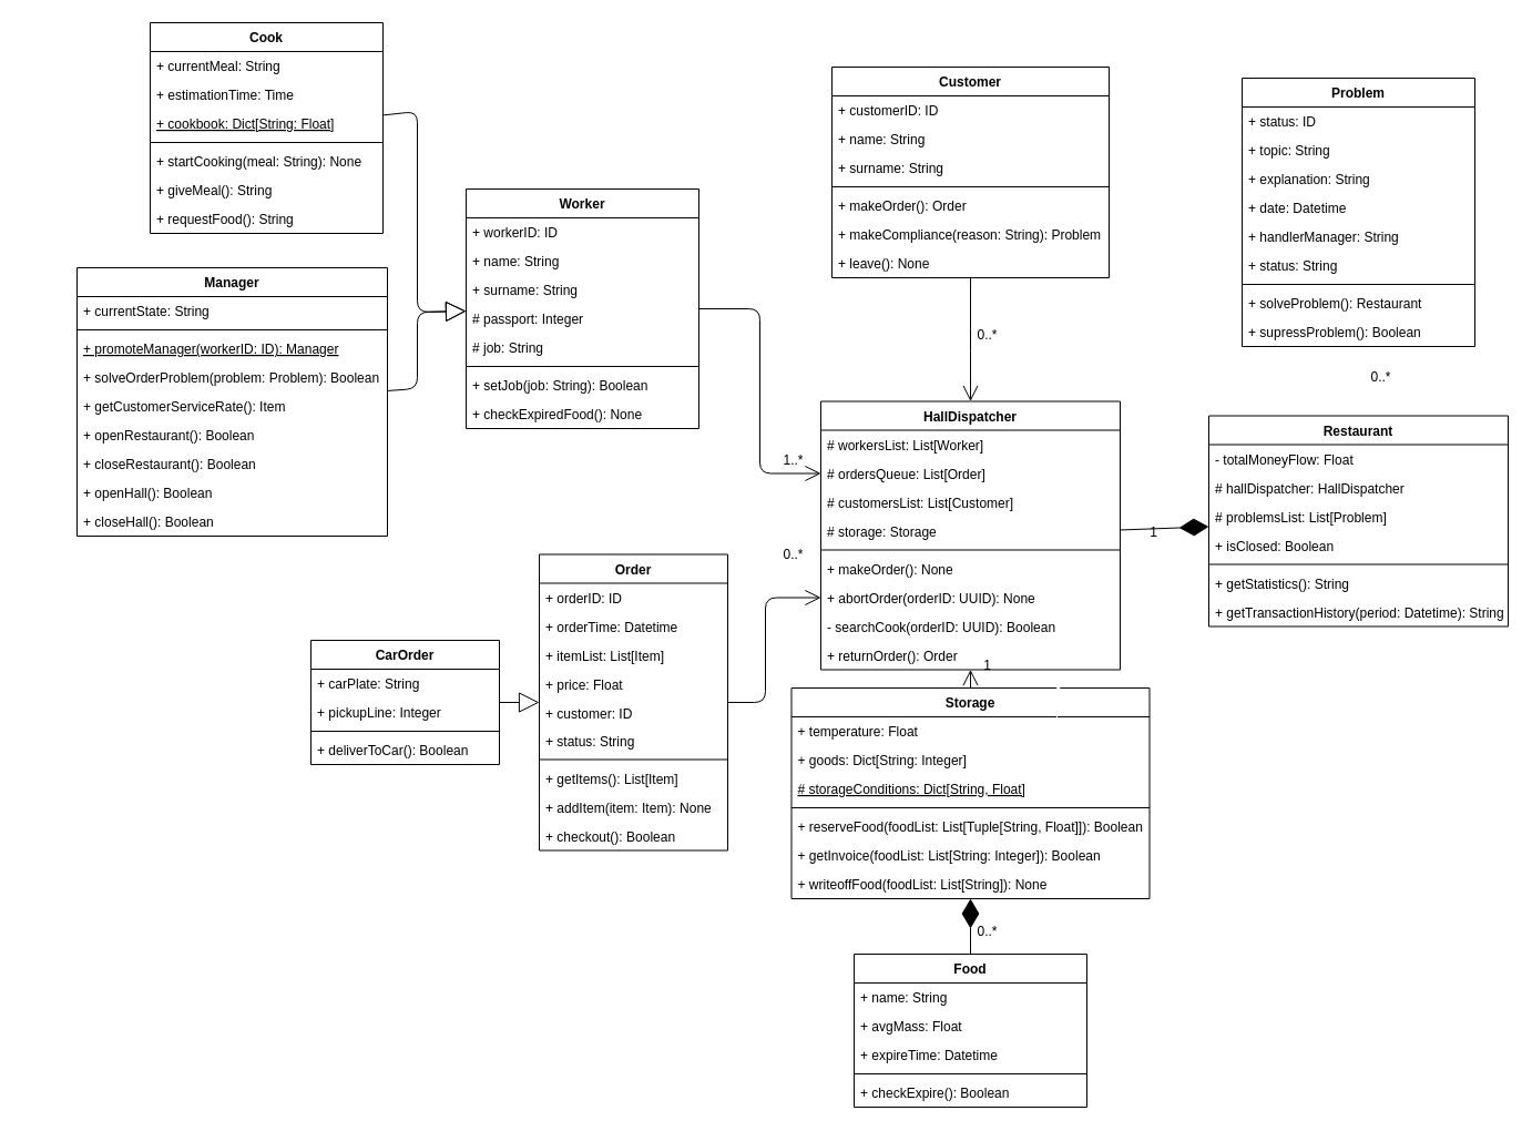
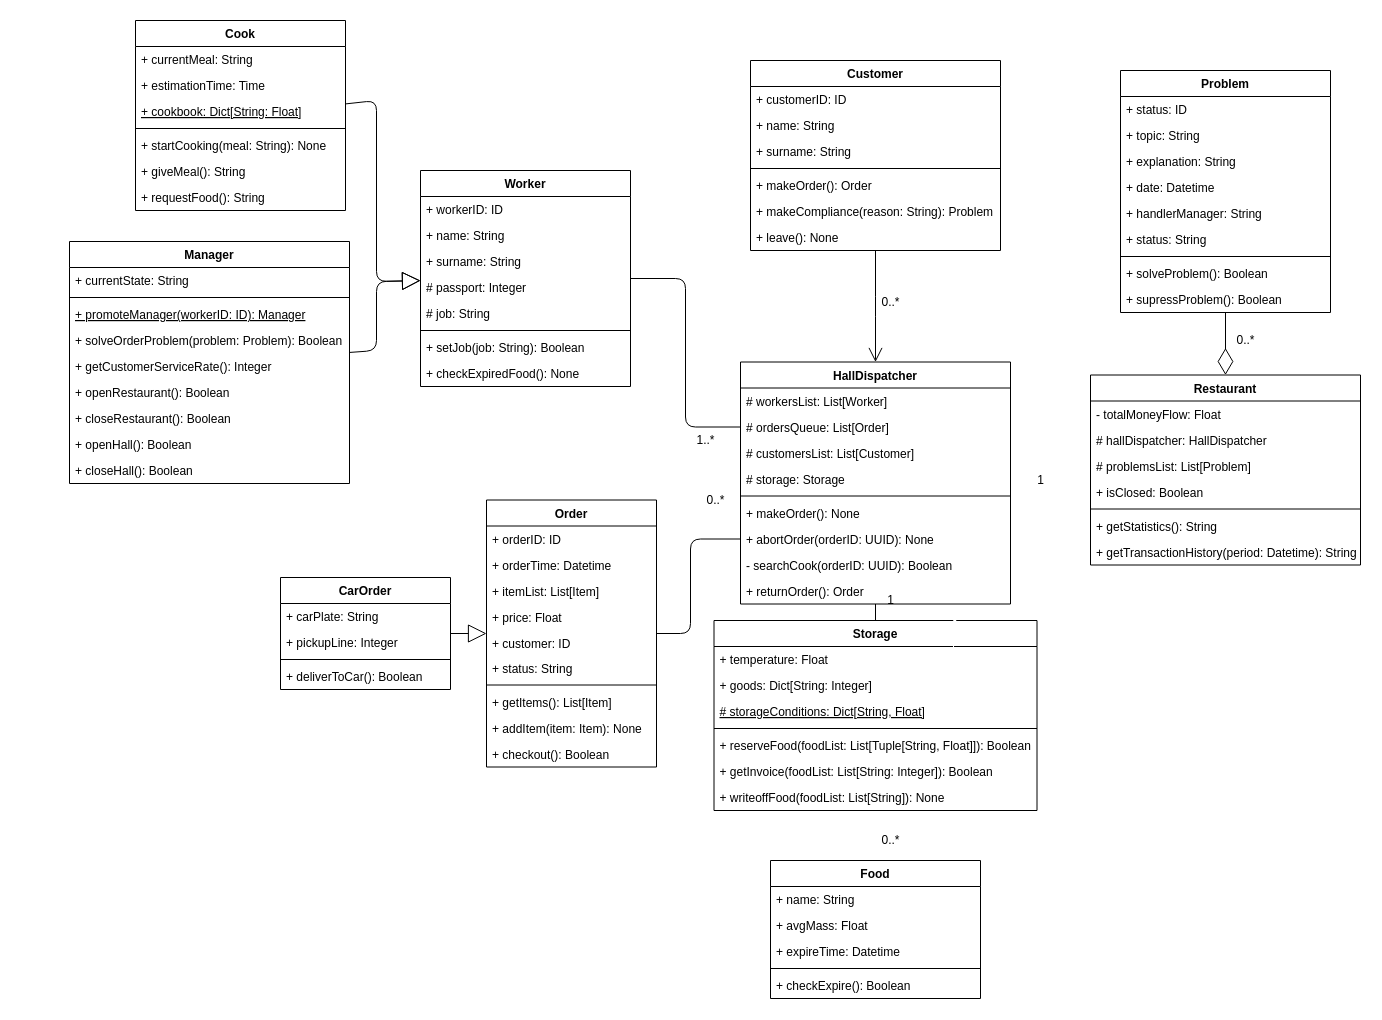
- <mxCell id="34" value="+ solveProblem(): Restaurant" style="text;strokeColor=none;fillColor=none;align=left;verticalAlign=top;spacingLeft=4;spacingRight=4;overflow=hidden;rotatable=0;points=[[0,0.5],[1,0.5]];portConstraint=eastwest;" parent="26" vertex="1"><mxGeometry y="190" width="210" height="26" as="geometry" /></mxCell>
+ <mxCell id="34" value="+ solveProblem(): Boolean" style="text;strokeColor=none;fillColor=none;align=left;verticalAlign=top;spacingLeft=4;spacingRight=4;overflow=hidden;rotatable=0;points=[[0,0.5],[1,0.5]];portConstraint=eastwest;" parent="26" vertex="1"><mxGeometry y="190" width="210" height="26" as="geometry" /></mxCell>
+ <mxCell id="104" value="" style="endArrow=diamondThin;endFill=0;endSize=24;html=1;" parent="1" source="26" target="18" edge="1"><mxGeometry width="160" relative="1" as="geometry"><mxPoint x="1020" y="310" as="sourcePoint" /><mxPoint x="1100" y="310" as="targetPoint" /></mxGeometry></mxCell>
- <mxCell id="77" value="+ getCustomerServiceRate(): Item" style="text;strokeColor=none;fillColor=none;align=left;verticalAlign=top;spacingLeft=4;spacingRight=4;overflow=hidden;rotatable=0;points=[[0,0.5],[1,0.5]];portConstraint=eastwest;" parent="72" vertex="1"><mxGeometry y="112" width="280" height="26" as="geometry" /></mxCell>
+ <mxCell id="77" value="+ getCustomerServiceRate(): Integer" style="text;strokeColor=none;fillColor=none;align=left;verticalAlign=top;spacingLeft=4;spacingRight=4;overflow=hidden;rotatable=0;points=[[0,0.5],[1,0.5]];portConstraint=eastwest;" parent="72" vertex="1"><mxGeometry y="112" width="280" height="26" as="geometry" /></mxCell>
- <mxCell id="112" value="1..*" style="text;html=1;align=center;verticalAlign=middle;resizable=0;points=[];autosize=1;strokeColor=none;" parent="1" vertex="1"><mxGeometry x="700" y="405" width="30" height="20" as="geometry" /></mxCell>
+ <mxCell id="112" value="1..*" style="text;html=1;align=center;verticalAlign=middle;resizable=0;points=[];autosize=1;strokeColor=none;" parent="1" vertex="1"><mxGeometry x="690" y="430" width="30" height="20" as="geometry" /></mxCell>
- <mxCell id="105" value="" style="endArrow=open;endSize=12;html=1;edgeStyle=elbowEdgeStyle;entryX=0;entryY=0.5;entryDx=0;entryDy=0;" parent="1" source="55" target="46" edge="1"><mxGeometry x="-0.125" y="-60" width="160" relative="1" as="geometry"><mxPoint y="432.5" as="sourcePoint" x="620" /><mxPoint x="704" y="312" as="targetPoint" /><mxPoint x="-1" as="offset" /></mxGeometry></mxCell>
+ <mxCell id="105" value="" style="endArrow=none;endSize=12;html=1;edgeStyle=elbowEdgeStyle;entryX=0;entryY=0.5;entryDx=0;entryDy=0;" parent="1" source="55" target="46" edge="1"><mxGeometry x="-0.125" y="-60" width="160" relative="1" as="geometry"><mxPoint y="432.5" as="sourcePoint" x="620" /><mxPoint x="704" y="312" as="targetPoint" /><mxPoint x="-1" as="offset" /></mxGeometry></mxCell>
- <mxCell id="85" value="" style="endArrow=diamondThin;endFill=1;endSize=24;html=1;" parent="1" source="44" target="18" edge="1"><mxGeometry width="160" relative="1" as="geometry"><mxPoint x="1050" y="676" as="sourcePoint" /><mxPoint x="1050" y="620" as="targetPoint" /></mxGeometry></mxCell>
- <mxCell id="103" value="" style="endArrow=open;endSize=12;html=1;edgeStyle=elbowEdgeStyle;entryX=0;entryY=0.5;entryDx=0;entryDy=0;" parent="1" source="2" target="51" edge="1"><mxGeometry x="-0.125" y="-60" width="160" relative="1" as="geometry"><mxPoint x="656" y="630" as="sourcePoint" /><mxPoint x="816" y="630" as="targetPoint" /><Array as="points"><mxPoint x="690" y="633" /></Array><mxPoint x="-1" as="offset" /></mxGeometry></mxCell>
+ <mxCell id="103" value="" style="endArrow=none;endSize=12;html=1;edgeStyle=elbowEdgeStyle;entryX=0;entryY=0.5;entryDx=0;entryDy=0;" parent="1" source="2" target="51" edge="1"><mxGeometry x="-0.125" y="-60" width="160" relative="1" as="geometry"><mxPoint x="656" y="630" as="sourcePoint" /><mxPoint x="816" y="630" as="targetPoint" /><Array as="points"><mxPoint x="690" y="633" /></Array><mxPoint x="-1" as="offset" /></mxGeometry></mxCell>
- <mxCell id="102" value="" style="endArrow=open;endSize=12;html=1;" parent="1" source="87" target="44" edge="1"><mxGeometry x="-0.125" y="-60" width="160" relative="1" as="geometry"><mxPoint x="930" y="660" as="sourcePoint" /><mxPoint x="970" y="640" as="targetPoint" /><mxPoint x="-1" as="offset" /></mxGeometry></mxCell>
+ <mxCell id="102" value="" style="endArrow=none;endSize=12;html=1;" parent="1" source="87" target="44" edge="1"><mxGeometry x="-0.125" y="-60" width="160" relative="1" as="geometry"><mxPoint x="930" y="660" as="sourcePoint" /><mxPoint x="970" y="640" as="targetPoint" /><mxPoint x="-1" as="offset" /></mxGeometry></mxCell>
- <mxCell id="101" value="" style="endArrow=diamondThin;endFill=1;endSize=24;html=1;" parent="86" source="95" target="87" edge="1"><mxGeometry width="160" relative="1" as="geometry"><mxPoint x="120" y="220" as="sourcePoint" /><mxPoint x="280" y="220" as="targetPoint" /></mxGeometry></mxCell>
